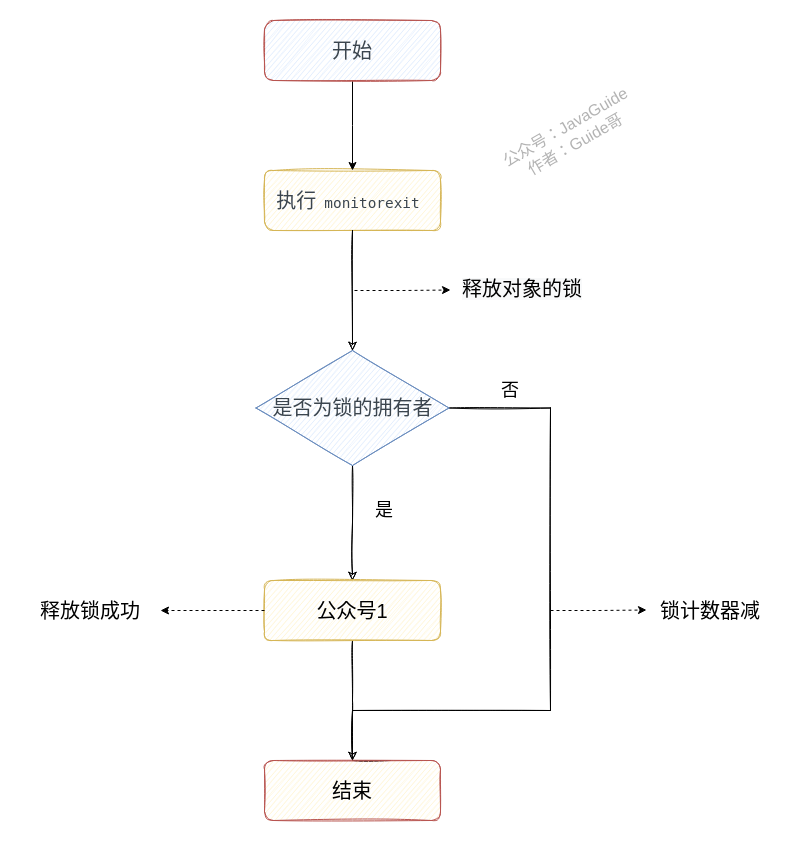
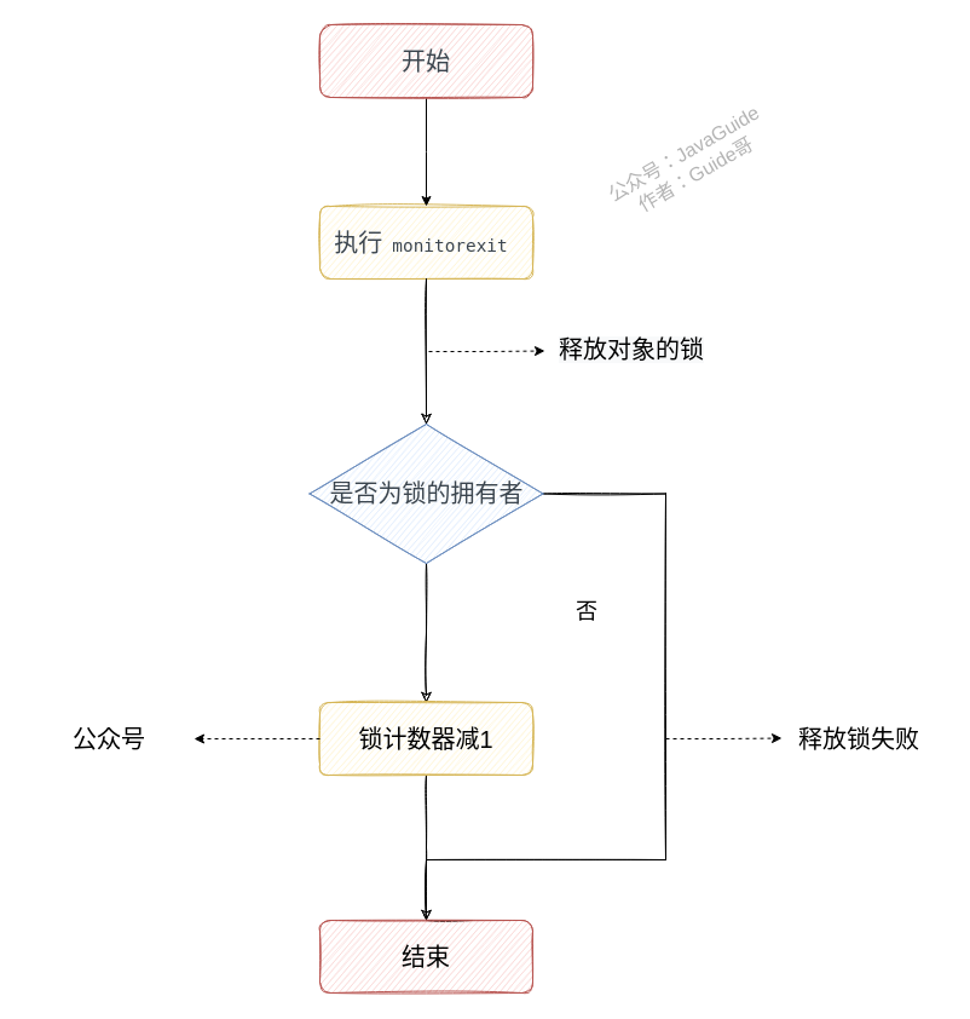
- <mxCell id="14" value="&lt;font color=&quot;#3b454e&quot; face=&quot;roboto, sans-serif&quot;&gt;&lt;span style=&quot;font-size: 20px&quot;&gt;开始&lt;/span&gt;&lt;/font&gt;" style="rounded=1;whiteSpace=wrap;html=1;shadow=0;sketch=1;fillColor=#dae8fc;strokeColor=#b85450;" vertex="1" parent="1"><mxGeometry x="264" y="20" width="176" height="60" as="geometry" /></mxCell>
+ <mxCell id="14" value="&lt;font color=&quot;#3b454e&quot; face=&quot;roboto, sans-serif&quot;&gt;&lt;span style=&quot;font-size: 20px&quot;&gt;开始&lt;/span&gt;&lt;/font&gt;" style="rounded=1;whiteSpace=wrap;html=1;shadow=0;sketch=1;fillColor=#f8cecc;strokeColor=#b85450;" vertex="1" parent="1"><mxGeometry x="264" y="20" width="176" height="60" as="geometry" /></mxCell>
- <mxCell id="7" value="否" style="text;html=1;strokeColor=none;fillColor=none;align=center;verticalAlign=middle;whiteSpace=wrap;rounded=0;fontSize=18;shadow=0;sketch=1;" parent="1" vertex="1"><mxGeometry x="490" y="380" width="40" height="20" as="geometry" /></mxCell>
+ <mxCell id="7" value="否" style="text;html=1;strokeColor=none;fillColor=none;align=center;verticalAlign=middle;whiteSpace=wrap;rounded=0;fontSize=18;shadow=0;sketch=1;" parent="1" vertex="1"><mxGeometry x="465" y="495" width="40" height="20" as="geometry" /></mxCell>
- <mxCell id="6" value="是" style="text;html=1;strokeColor=none;fillColor=none;align=center;verticalAlign=middle;whiteSpace=wrap;rounded=0;fontSize=18;shadow=0;sketch=1;" parent="1" vertex="1"><mxGeometry x="364" y="500" width="40" height="20" as="geometry" /></mxCell>
- <mxCell id="18" value="释放锁成功" style="text;html=1;strokeColor=none;fillColor=none;align=center;verticalAlign=middle;whiteSpace=wrap;rounded=0;fontSize=20;" vertex="1" parent="1"><mxGeometry x="20" y="600" width="140" height="20" as="geometry" /></mxCell>
+ <mxCell id="18" value="公众号" style="text;html=1;strokeColor=none;fillColor=none;align=center;verticalAlign=middle;whiteSpace=wrap;rounded=0;fontSize=20;" vertex="1" parent="1"><mxGeometry x="20" y="600" width="140" height="20" as="geometry" /></mxCell>
- <mxCell id="9" value="公众号1" style="rounded=1;whiteSpace=wrap;html=1;fontSize=20;shadow=0;sketch=1;fillColor=#fff2cc;strokeColor=#d6b656;" parent="1" vertex="1"><mxGeometry x="264" y="580" width="176" height="60" as="geometry" /></mxCell>
+ <mxCell id="9" value="锁计数器减1" style="rounded=1;whiteSpace=wrap;html=1;fontSize=20;shadow=0;sketch=1;fillColor=#fff2cc;strokeColor=#d6b656;" parent="1" vertex="1"><mxGeometry x="264" y="580" width="176" height="60" as="geometry" /></mxCell>
- <mxCell id="20" value="锁计数器减" style="text;html=1;strokeColor=none;fillColor=none;align=center;verticalAlign=middle;whiteSpace=wrap;rounded=0;fontSize=20;" vertex="1" parent="1"><mxGeometry x="640" y="600" width="140" height="20" as="geometry" /></mxCell>
+ <mxCell id="20" value="释放锁失败" style="text;html=1;strokeColor=none;fillColor=none;align=center;verticalAlign=middle;whiteSpace=wrap;rounded=0;fontSize=20;" vertex="1" parent="1"><mxGeometry x="640" y="600" width="140" height="20" as="geometry" /></mxCell>
- <mxCell id="10" value="结束" style="rounded=1;whiteSpace=wrap;html=1;fontSize=20;shadow=0;sketch=1;fillColor=#fff2cc;strokeColor=#b85450;" parent="1" vertex="1"><mxGeometry x="264" y="760" width="176" height="60" as="geometry" /></mxCell>
+ <mxCell id="10" value="结束" style="rounded=1;whiteSpace=wrap;html=1;fontSize=20;shadow=0;sketch=1;fillColor=#f8cecc;strokeColor=#b85450;" parent="1" vertex="1"><mxGeometry x="264" y="760" width="176" height="60" as="geometry" /></mxCell>
